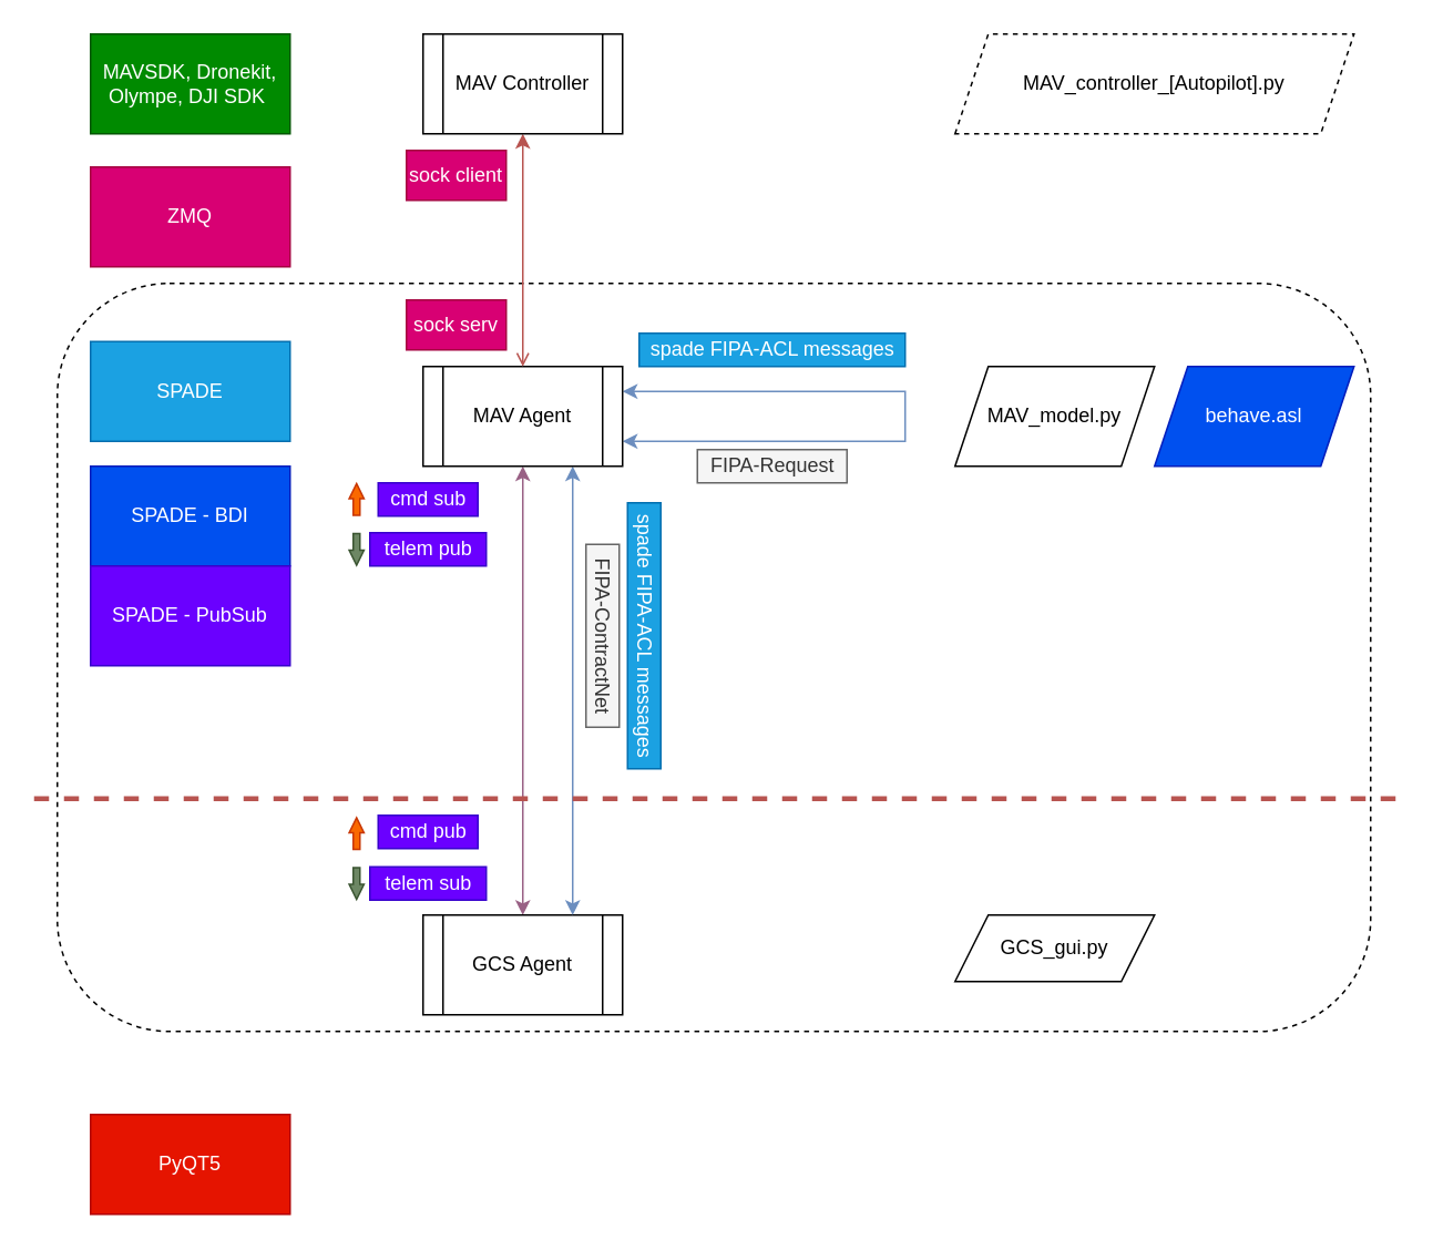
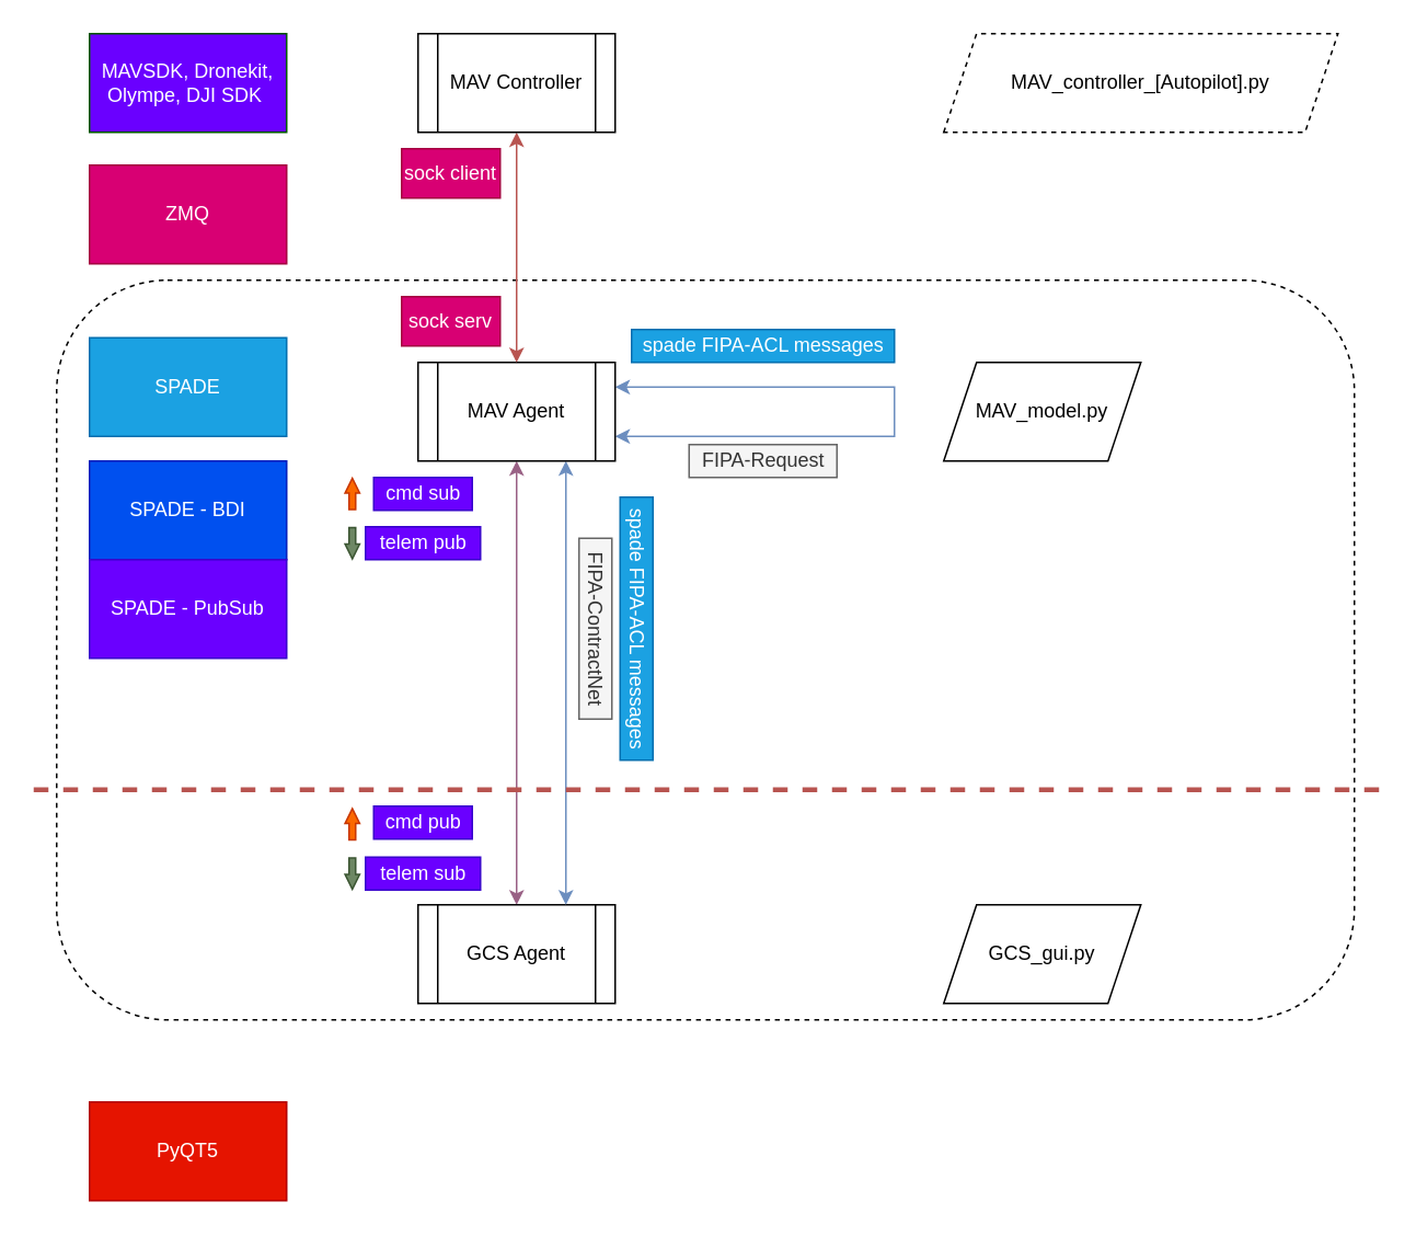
- <mxCell id="14" value="MAVSDK, Dronekit,&lt;br&gt;Olympe, DJI SDK&amp;nbsp;" style="rounded=0;whiteSpace=wrap;html=1;fillColor=#008a00;fontColor=#ffffff;strokeColor=#005700;" vertex="1" parent="1"><mxGeometry x="54" y="20" width="120" height="60" as="geometry" /></mxCell>
+ <mxCell id="14" value="MAVSDK, Dronekit,&lt;br&gt;Olympe, DJI SDK&amp;nbsp;" style="rounded=0;whiteSpace=wrap;html=1;fillColor=#6a00ff;fontColor=#ffffff;strokeColor=#005700;" vertex="1" parent="1"><mxGeometry x="54" y="20" width="120" height="60" as="geometry" /></mxCell>
- <mxCell id="12" style="edgeStyle=orthogonalEdgeStyle;rounded=0;orthogonalLoop=1;jettySize=auto;html=1;exitX=0.5;exitY=1;exitDx=0;exitDy=0;entryX=0.5;entryY=0;entryDx=0;entryDy=0;startArrow=classic;startFill=1;fillColor=#f8cecc;strokeColor=#b85450;endArrow=open;" edge="1" parent="1" source="13" target="11"><mxGeometry relative="1" as="geometry" /></mxCell>
+ <mxCell id="12" style="edgeStyle=orthogonalEdgeStyle;rounded=0;orthogonalLoop=1;jettySize=auto;html=1;exitX=0.5;exitY=1;exitDx=0;exitDy=0;entryX=0.5;entryY=0;entryDx=0;entryDy=0;startArrow=classic;startFill=1;fillColor=#f8cecc;strokeColor=#b85450;" edge="1" parent="1" source="13" target="11"><mxGeometry relative="1" as="geometry" /></mxCell>
- <mxCell id="26" value="&lt;span&gt;behave.asl&lt;/span&gt;" style="shape=parallelogram;perimeter=parallelogramPerimeter;whiteSpace=wrap;html=1;fixedSize=1;fillColor=#0050ef;fontColor=#ffffff;strokeColor=#001DBC;" vertex="1" parent="1"><mxGeometry x="694" y="220" width="120" height="60" as="geometry" /></mxCell>
- <mxCell id="17" value="&lt;span&gt;GCS_gui.py&lt;/span&gt;" style="shape=parallelogram;perimeter=parallelogramPerimeter;whiteSpace=wrap;html=1;fixedSize=1;" vertex="1" parent="1"><mxGeometry x="574" y="550" width="120" height="40" as="geometry" /></mxCell>
+ <mxCell id="17" value="&lt;span&gt;GCS_gui.py&lt;/span&gt;" style="shape=parallelogram;perimeter=parallelogramPerimeter;whiteSpace=wrap;html=1;fixedSize=1;" vertex="1" parent="1"><mxGeometry x="574" y="550" width="120" height="60" as="geometry" /></mxCell>
